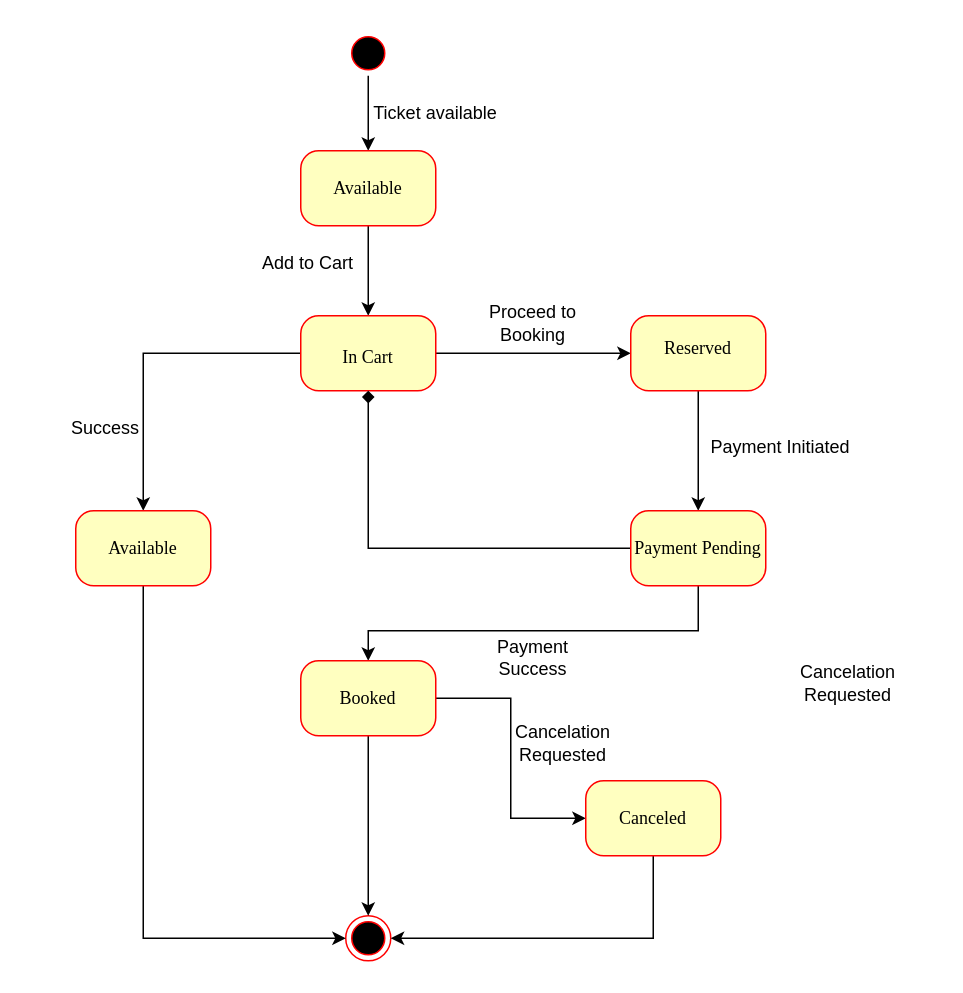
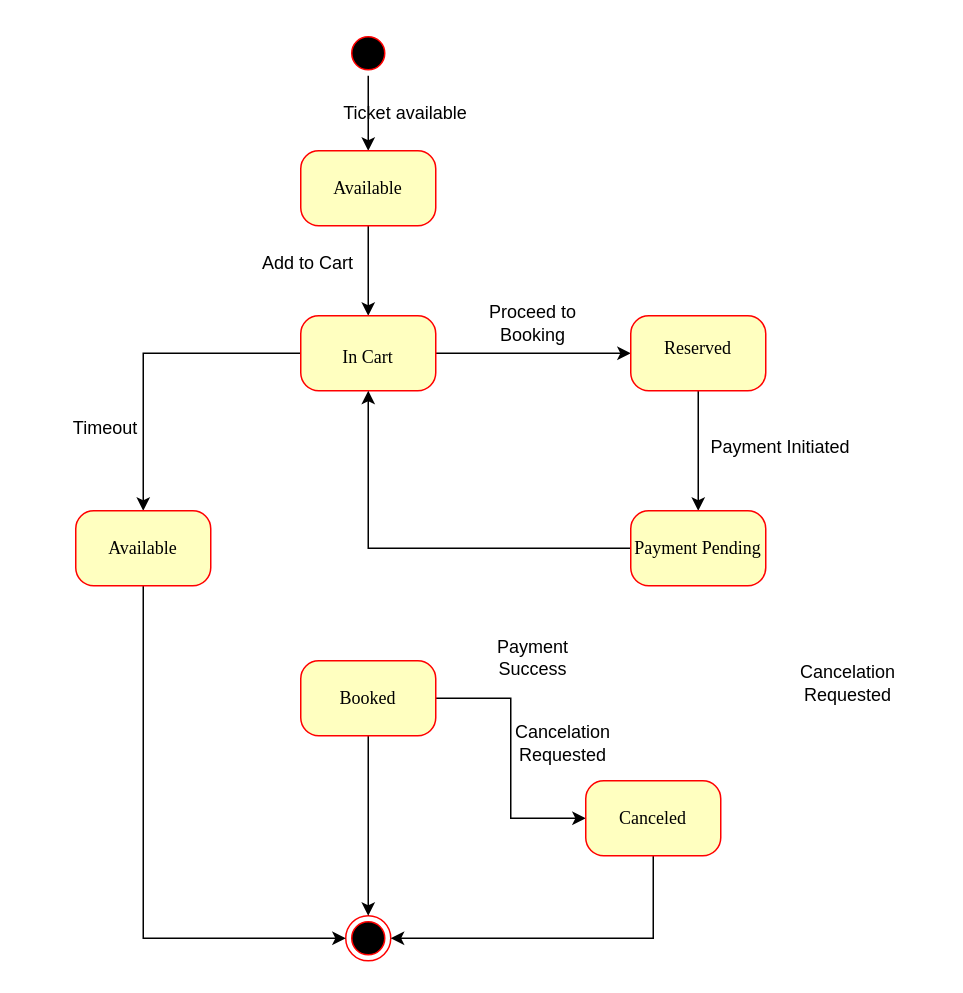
- <mxCell id="18" value="Ticket available" style="text;html=1;align=center;verticalAlign=middle;whiteSpace=wrap;rounded=0;" vertex="1" parent="1"><mxGeometry x="245" y="60" width="90" height="30" as="geometry" /></mxCell>
+ <mxCell id="18" value="Ticket available" style="text;html=1;align=center;verticalAlign=middle;whiteSpace=wrap;rounded=0;" vertex="1" parent="1"><mxGeometry x="225" y="60" width="90" height="30" as="geometry" /></mxCell>
- <mxCell id="16" style="edgeStyle=orthogonalEdgeStyle;rounded=0;orthogonalLoop=1;jettySize=auto;html=1;entryX=0.5;entryY=1;entryDx=0;entryDy=0;endArrow=diamond;" edge="1" parent="1" source="17" target="9"><mxGeometry relative="1" as="geometry" /></mxCell>
+ <mxCell id="16" style="edgeStyle=orthogonalEdgeStyle;rounded=0;orthogonalLoop=1;jettySize=auto;html=1;entryX=0.5;entryY=1;entryDx=0;entryDy=0;" edge="1" parent="1" source="17" target="9"><mxGeometry relative="1" as="geometry" /></mxCell>
- <mxCell id="25" value="Success" style="text;html=1;align=center;verticalAlign=middle;whiteSpace=wrap;rounded=0;" vertex="1" parent="1"><mxGeometry x="20" y="270" width="100" height="30" as="geometry" /></mxCell>
+ <mxCell id="25" value="Timeout" style="text;html=1;align=center;verticalAlign=middle;whiteSpace=wrap;rounded=0;" vertex="1" parent="1"><mxGeometry x="20" y="270" width="100" height="30" as="geometry" /></mxCell>
- <mxCell id="15" style="edgeStyle=orthogonalEdgeStyle;rounded=0;orthogonalLoop=1;jettySize=auto;html=1;entryX=0.5;entryY=0;entryDx=0;entryDy=0;exitX=0.5;exitY=1;exitDx=0;exitDy=0;" edge="1" parent="1" source="17" target="21"><mxGeometry relative="1" as="geometry"><Array as="points"><mxPoint x="465" y="420" /><mxPoint x="245" y="420" /></Array></mxGeometry></mxCell>
